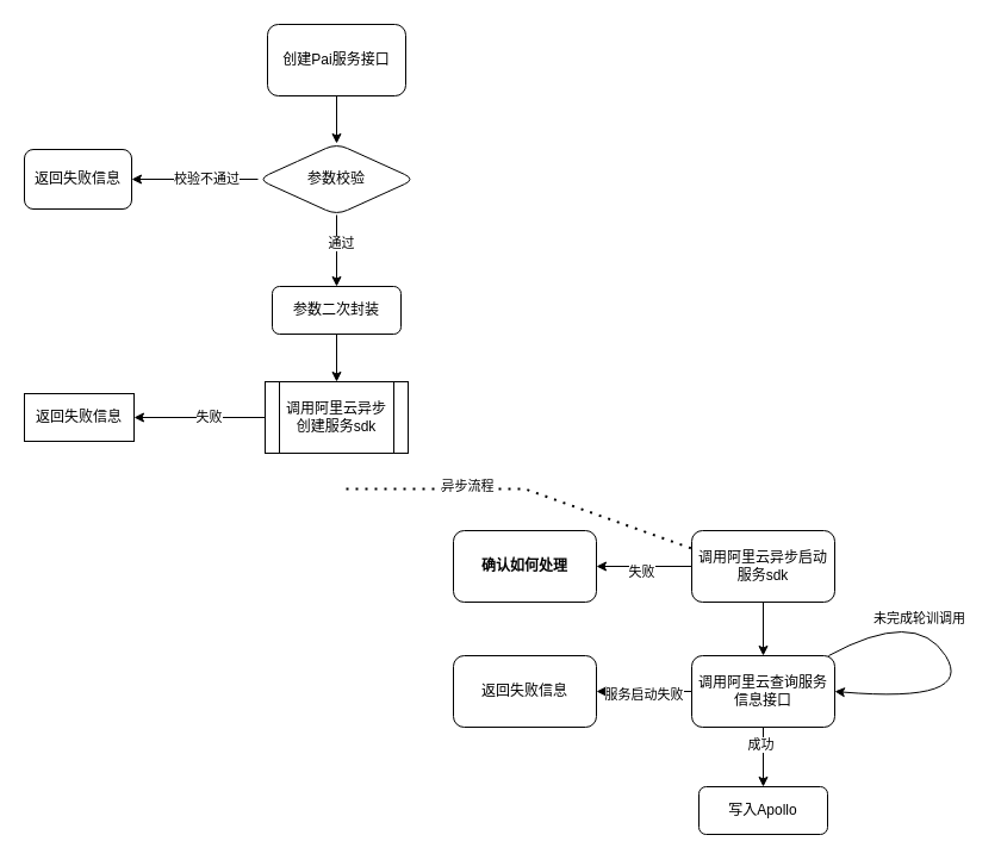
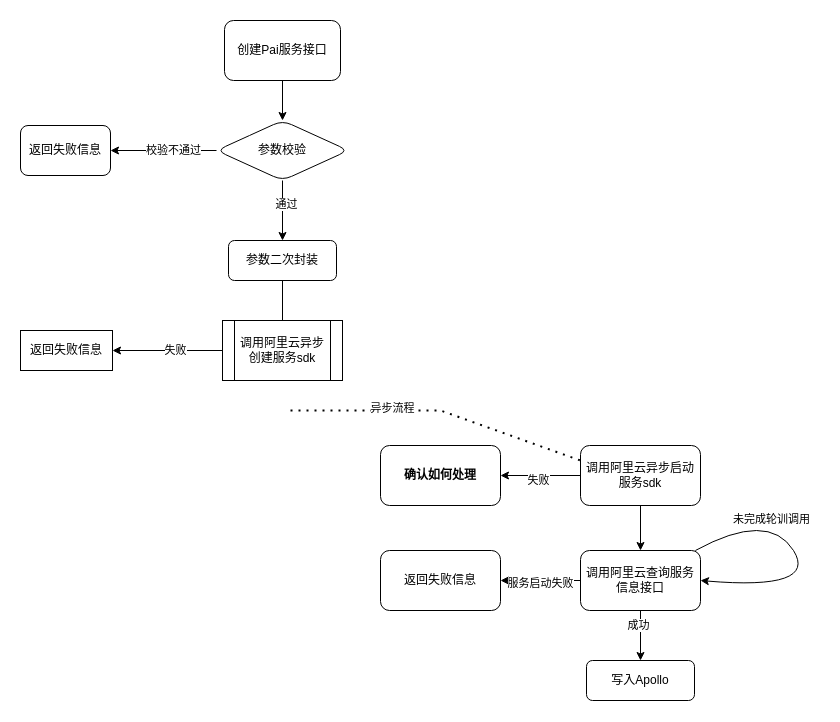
- <mxCell id="10" value="" style="edgeStyle=orthogonalEdgeStyle;rounded=0;orthogonalLoop=1;jettySize=auto;html=1;" edge="1" parent="1" source="11" target="14"><mxGeometry relative="1" as="geometry"><mxPoint x="282" y="340" as="targetPoint" /></mxGeometry></mxCell>
+ <mxCell id="10" value="" style="edgeStyle=orthogonalEdgeStyle;rounded=0;orthogonalLoop=1;jettySize=auto;html=1;endArrow=none;" edge="1" parent="1" source="11" target="14"><mxGeometry relative="1" as="geometry"><mxPoint x="282" y="340" as="targetPoint" /></mxGeometry></mxCell>
